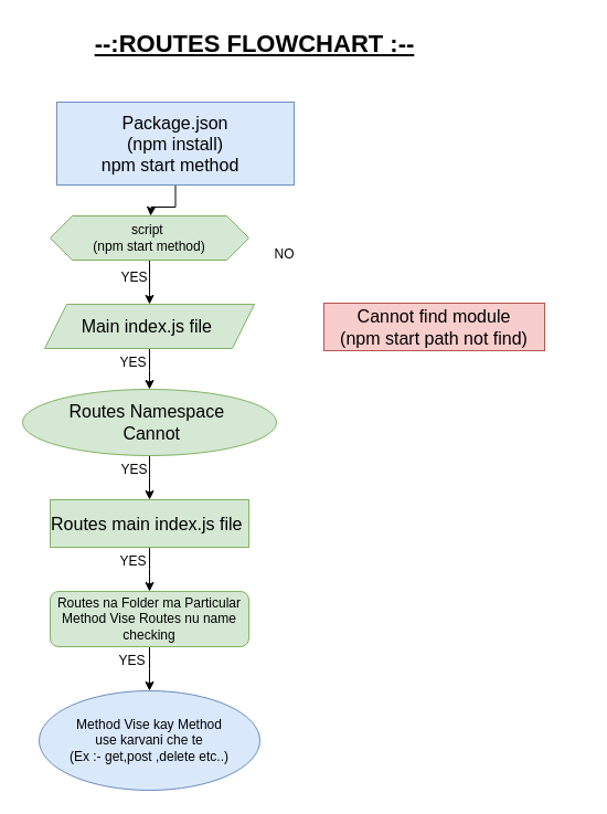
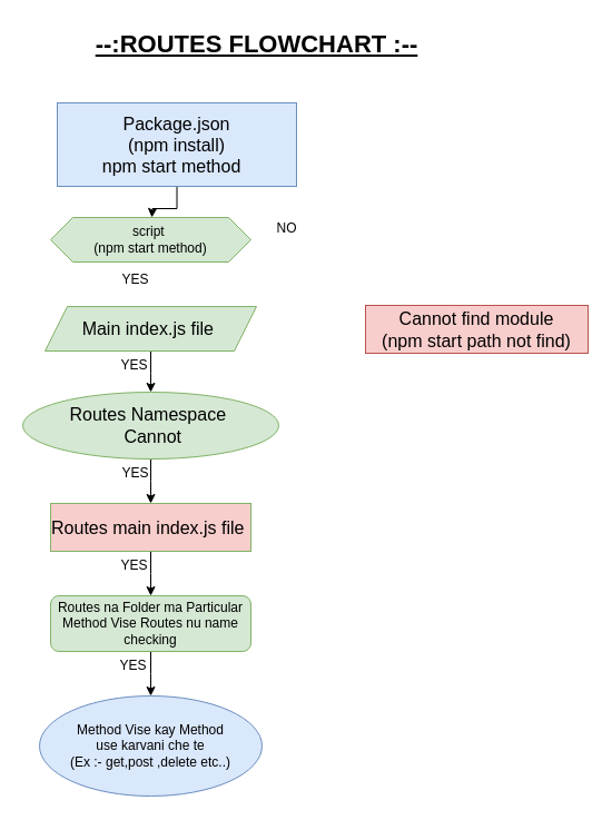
- <mxCell id="8" value="NO" style="text;html=1;align=center;verticalAlign=middle;resizable=0;points=[];autosize=1;strokeColor=none;fillColor=none;" vertex="1" parent="1"><mxGeometry x="237" y="215" width="40" height="30" as="geometry" /></mxCell>
+ <mxCell id="8" value="NO" style="text;html=1;align=center;verticalAlign=middle;resizable=0;points=[];autosize=1;strokeColor=none;fillColor=none;" vertex="1" parent="1"><mxGeometry x="237" y="190" width="40" height="30" as="geometry" /></mxCell>
- <mxCell id="12" style="edgeStyle=orthogonalEdgeStyle;rounded=0;orthogonalLoop=1;jettySize=auto;html=1;entryX=0.5;entryY=0;entryDx=0;entryDy=0;" edge="1" parent="1" source="13" target="6"><mxGeometry relative="1" as="geometry" /></mxCell>
- <mxCell id="7" value="&lt;font style=&quot;font-size: 16px;&quot;&gt;Cannot find module&lt;br&gt;(npm start path not find)&lt;br&gt;&lt;/font&gt;" style="rounded=0;whiteSpace=wrap;html=1;fillColor=#f8cecc;strokeColor=#b85450;" vertex="1" parent="1"><mxGeometry x="293" y="274" width="200" height="43" as="geometry" /></mxCell>
+ <mxCell id="7" value="&lt;font style=&quot;font-size: 16px;&quot;&gt;Cannot find module&lt;br&gt;(npm start path not find)&lt;br&gt;&lt;/font&gt;" style="rounded=0;whiteSpace=wrap;html=1;fillColor=#f8cecc;strokeColor=#b85450;" vertex="1" parent="1"><mxGeometry x="328" y="274" width="200" height="43" as="geometry" /></mxCell>
- <mxCell id="17" value="&lt;span style=&quot;font-size: 16px;&quot;&gt;Routes main index.js file&amp;nbsp;&lt;/span&gt;" style="rounded=0;whiteSpace=wrap;html=1;fillColor=#d5e8d4;strokeColor=#82b366;" vertex="1" parent="1"><mxGeometry x="45" y="452" width="180" height="43" as="geometry" /></mxCell>
+ <mxCell id="17" value="&lt;span style=&quot;font-size: 16px;&quot;&gt;Routes main index.js file&amp;nbsp;&lt;/span&gt;" style="rounded=0;whiteSpace=wrap;html=1;fillColor=#f8cecc;strokeColor=#82b366;" vertex="1" parent="1"><mxGeometry x="45" y="452" width="180" height="43" as="geometry" /></mxCell>
